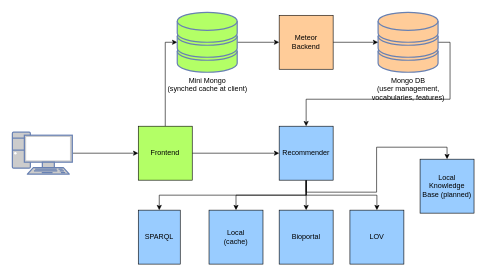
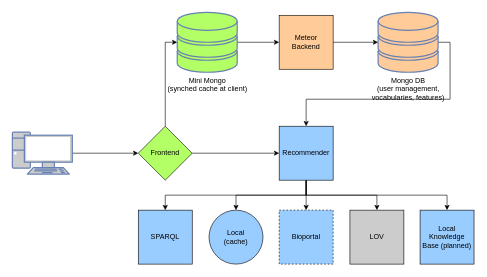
- <mxCell id="8" value="Frontend" style="whiteSpace=wrap;html=1;aspect=fixed;fillColor=#B3FF66;" vertex="1" parent="1"><mxGeometry x="230" y="210" width="90" height="90" as="geometry" /></mxCell>
+ <mxCell id="8" value="Frontend" style="rhombus;whiteSpace=wrap;html=1;aspect=fixed;fillColor=#B3FF66;" vertex="1" parent="1"><mxGeometry x="230" y="210" width="90" height="90" as="geometry" /></mxCell>
- <mxCell id="23" value="Local Knowledge Base (planned)" style="whiteSpace=wrap;html=1;aspect=fixed;fillColor=#99CCFF;" vertex="1" parent="1"><mxGeometry x="700" y="265" width="90" height="90" as="geometry" /></mxCell>
+ <mxCell id="23" value="Local Knowledge Base (planned)" style="whiteSpace=wrap;html=1;aspect=fixed;fillColor=#99CCFF;" vertex="1" parent="1"><mxGeometry x="700" y="350" width="90" height="90" as="geometry" /></mxCell>
- <mxCell id="19" value="SPARQL" style="whiteSpace=wrap;html=1;aspect=fixed;fillColor=#99CCFF;" vertex="1" parent="1"><mxGeometry x="230" y="350" width="70" height="90" as="geometry" /></mxCell>
+ <mxCell id="19" value="SPARQL" style="whiteSpace=wrap;html=1;aspect=fixed;fillColor=#99CCFF;" vertex="1" parent="1"><mxGeometry x="230" y="350" width="90" height="90" as="geometry" /></mxCell>
- <mxCell id="20" value="Local&lt;br&gt;(cache)" style="whiteSpace=wrap;html=1;aspect=fixed;fillColor=#99CCFF;" vertex="1" parent="1"><mxGeometry x="348" y="350" width="90" height="90" as="geometry" /></mxCell>
+ <mxCell id="20" value="Local&lt;br&gt;(cache)" style="ellipse;whiteSpace=wrap;html=1;aspect=fixed;fillColor=#99CCFF;" vertex="1" parent="1"><mxGeometry x="348" y="350" width="90" height="90" as="geometry" /></mxCell>
- <mxCell id="21" value="Bioportal" style="whiteSpace=wrap;html=1;aspect=fixed;fillColor=#99CCFF;" vertex="1" parent="1"><mxGeometry x="465" y="350" width="90" height="90" as="geometry" /></mxCell>
+ <mxCell id="21" value="Bioportal" style="whiteSpace=wrap;html=1;aspect=fixed;fillColor=#99CCFF;dashed=1;" vertex="1" parent="1"><mxGeometry x="465" y="350" width="90" height="90" as="geometry" /></mxCell>
- <mxCell id="22" value="LOV" style="whiteSpace=wrap;html=1;aspect=fixed;fillColor=#99CCFF;" vertex="1" parent="1"><mxGeometry x="583" y="350" width="90" height="90" as="geometry" /></mxCell>
+ <mxCell id="22" value="LOV" style="whiteSpace=wrap;html=1;aspect=fixed;fillColor=#cccccc;" vertex="1" parent="1"><mxGeometry x="583" y="350" width="90" height="90" as="geometry" /></mxCell>
